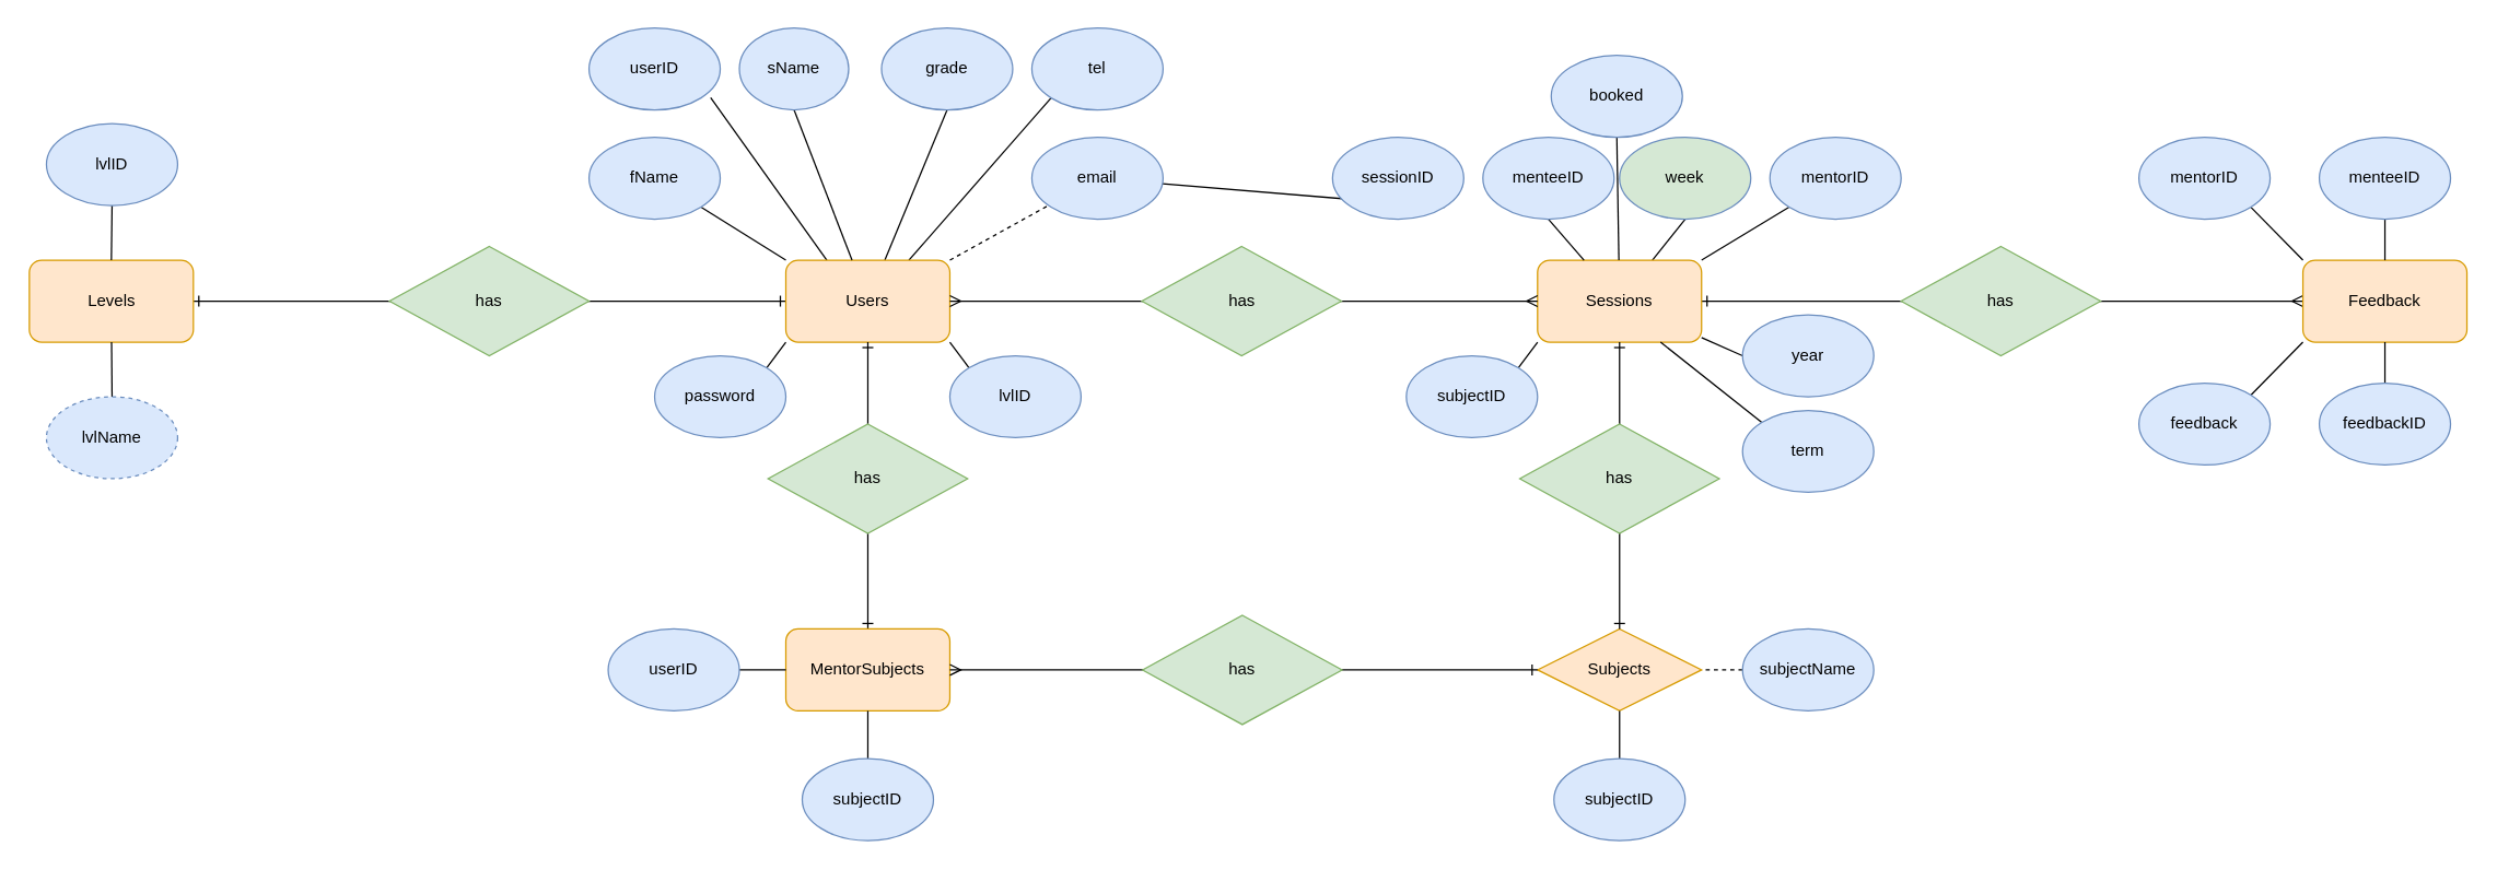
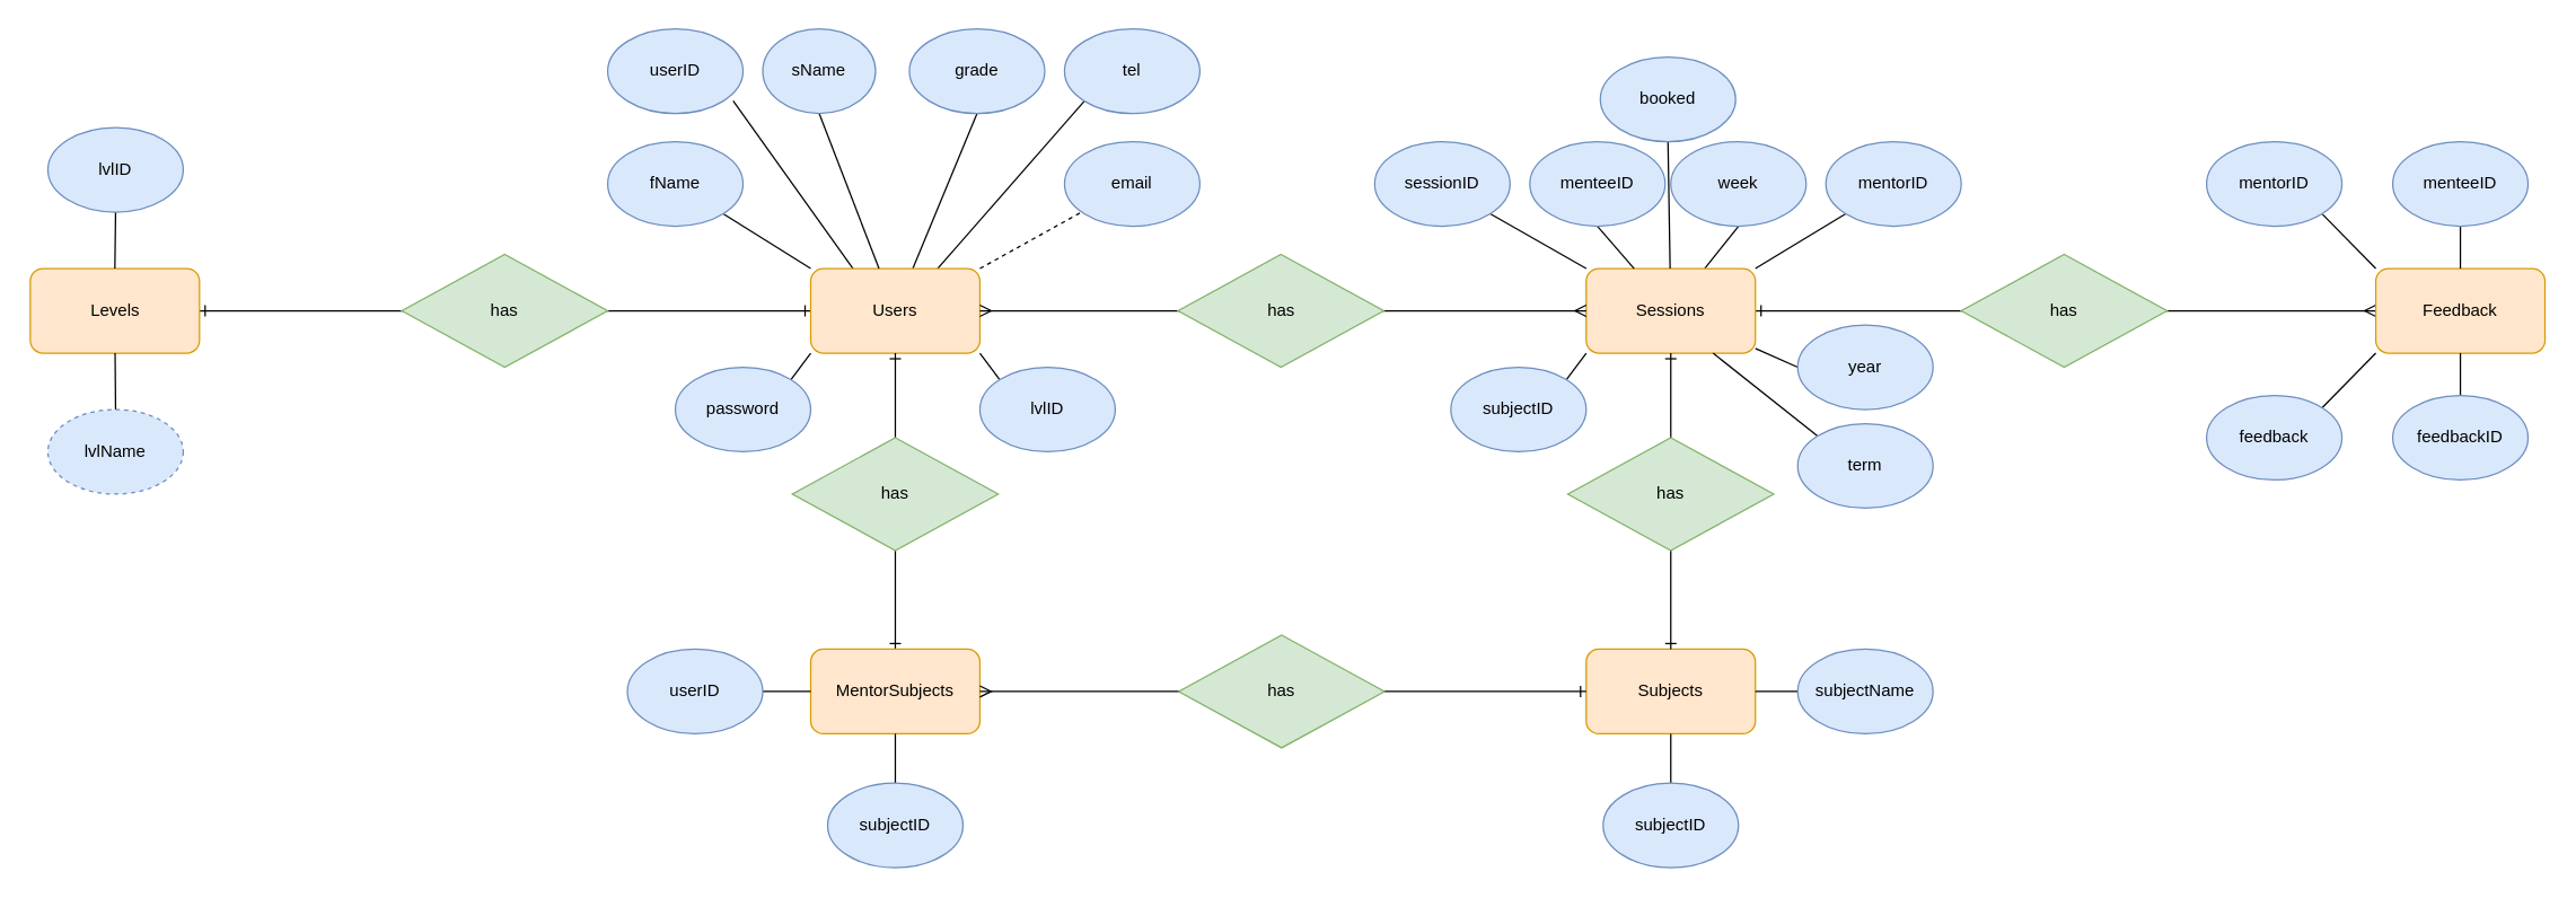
- <mxCell id="59" value="week" style="ellipse;whiteSpace=wrap;html=1;fillColor=#d5e8d4;strokeColor=#6c8ebf;" vertex="1" parent="1"><mxGeometry x="1184" y="100" width="96" height="60" as="geometry" /></mxCell>
+ <mxCell id="59" value="week" style="ellipse;whiteSpace=wrap;html=1;fillColor=#dae8fc;strokeColor=#6c8ebf;" vertex="1" parent="1"><mxGeometry x="1184" y="100" width="96" height="60" as="geometry" /></mxCell>
- <mxCell id="35" style="edgeStyle=none;rounded=0;orthogonalLoop=1;jettySize=auto;html=1;exitX=1;exitY=1;exitDx=0;exitDy=0;endArrow=none;endFill=0;" parent="1" source="36" target="53" edge="1"><mxGeometry relative="1" as="geometry" /></mxCell>
+ <mxCell id="35" style="edgeStyle=none;rounded=0;orthogonalLoop=1;jettySize=auto;html=1;exitX=1;exitY=1;exitDx=0;exitDy=0;entryX=0;entryY=0;entryDx=0;entryDy=0;endArrow=none;endFill=0;" parent="1" source="36" target="5" edge="1"><mxGeometry relative="1" as="geometry" /></mxCell>
- <mxCell id="17" value="Subjects" style="rhombus;whiteSpace=wrap;html=1;fillColor=#ffe6cc;strokeColor=#d79b00;" parent="1" vertex="1"><mxGeometry x="1124" y="460" width="120" height="60" as="geometry" /></mxCell>
+ <mxCell id="17" value="Subjects" style="rounded=1;whiteSpace=wrap;html=1;fillColor=#ffe6cc;strokeColor=#d79b00;" parent="1" vertex="1"><mxGeometry x="1124" y="460" width="120" height="60" as="geometry" /></mxCell>
- <mxCell id="39" style="edgeStyle=none;rounded=0;orthogonalLoop=1;jettySize=auto;html=1;endArrow=none;endFill=0;dashed=1;" parent="1" source="40" target="17" edge="1"><mxGeometry relative="1" as="geometry" /></mxCell>
+ <mxCell id="39" style="edgeStyle=none;rounded=0;orthogonalLoop=1;jettySize=auto;html=1;endArrow=none;endFill=0;" parent="1" source="40" target="17" edge="1"><mxGeometry relative="1" as="geometry" /></mxCell>
